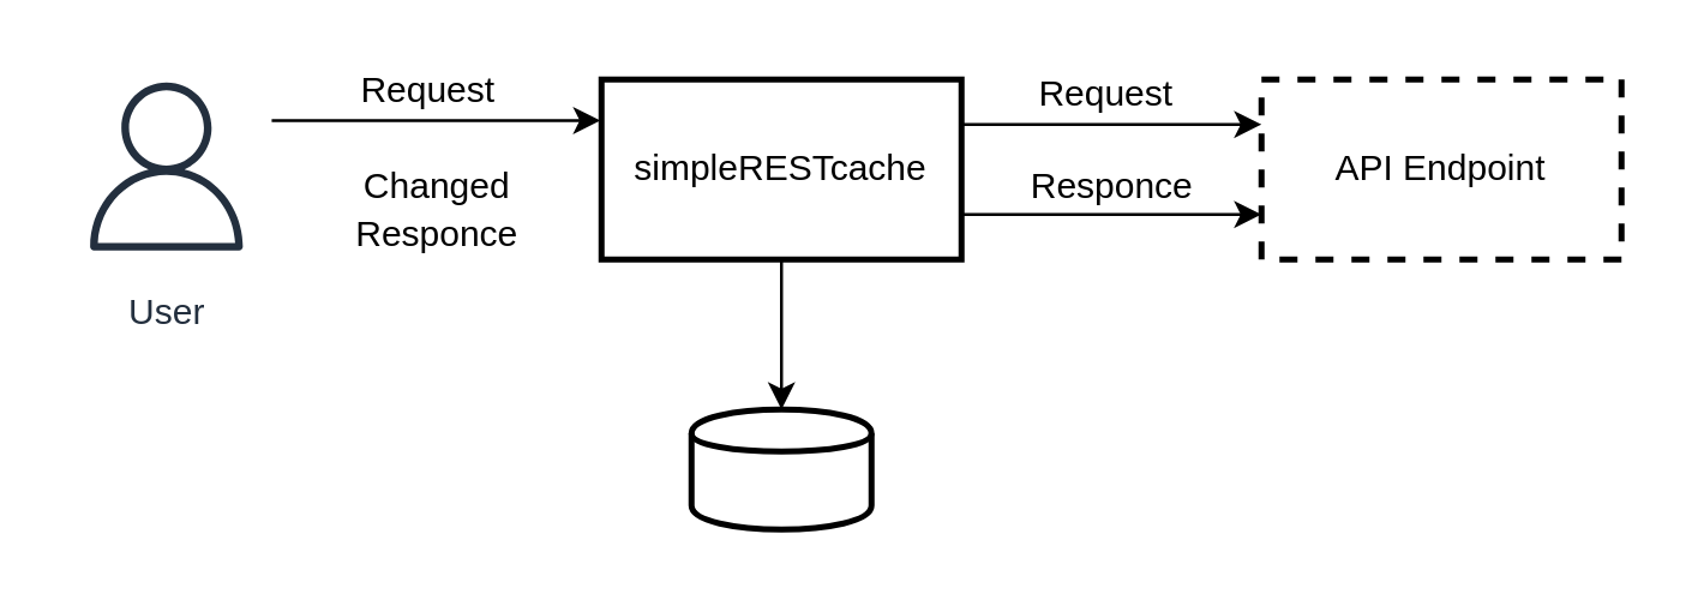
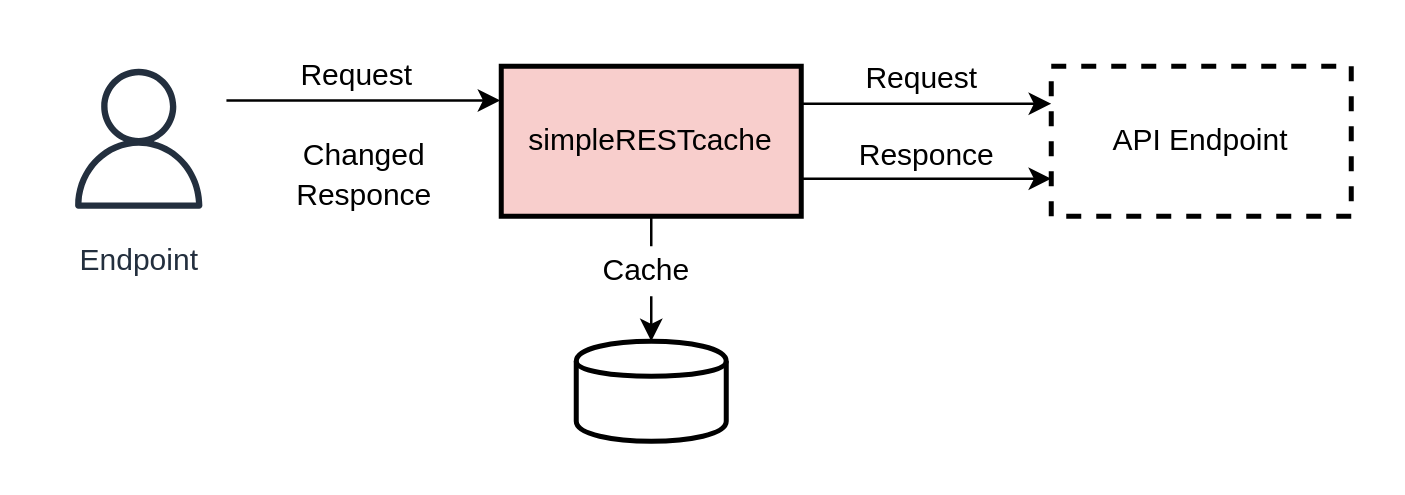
- <mxCell id="6" value="&lt;div&gt;&lt;span&gt;simpleRESTcache&lt;/span&gt;&lt;/div&gt;" style="rounded=0;whiteSpace=wrap;html=1;fillColor=#ffffff;strokeWidth=2;" vertex="1" parent="1"><mxGeometry x="200" y="26" width="120" height="60" as="geometry" /></mxCell>
+ <mxCell id="6" value="&lt;div&gt;&lt;span&gt;simpleRESTcache&lt;/span&gt;&lt;/div&gt;" style="rounded=0;whiteSpace=wrap;html=1;fillColor=#f8cecc;strokeWidth=2;" vertex="1" parent="1"><mxGeometry x="200" y="26" width="120" height="60" as="geometry" /></mxCell>
- <mxCell id="7" value="User" style="outlineConnect=0;fontColor=#232F3E;gradientColor=none;strokeColor=#232F3E;fillColor=#ffffff;dashed=0;verticalLabelPosition=bottom;verticalAlign=top;align=center;html=1;fontSize=12;fontStyle=0;aspect=fixed;shape=mxgraph.aws4.resourceIcon;resIcon=mxgraph.aws4.user;" vertex="1" parent="1"><mxGeometry x="20" y="20" width="70" height="70" as="geometry" /></mxCell>
+ <mxCell id="7" value="Endpoint" style="outlineConnect=0;fontColor=#232F3E;gradientColor=none;strokeColor=#232F3E;fillColor=#ffffff;dashed=0;verticalLabelPosition=bottom;verticalAlign=top;align=center;html=1;fontSize=12;fontStyle=0;aspect=fixed;shape=mxgraph.aws4.resourceIcon;resIcon=mxgraph.aws4.user;" vertex="1" parent="1"><mxGeometry x="20" y="20" width="70" height="70" as="geometry" /></mxCell>
+ <mxCell id="15" value="Cache" style="text;html=1;resizable=0;points=[];autosize=1;align=left;verticalAlign=top;spacingTop=-4;fillColor=#ffffff;" vertex="1" parent="1"><mxGeometry x="239" y="98" width="50" height="20" as="geometry" /></mxCell>
